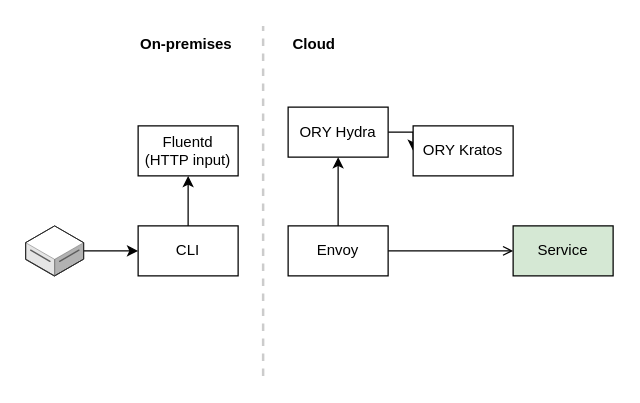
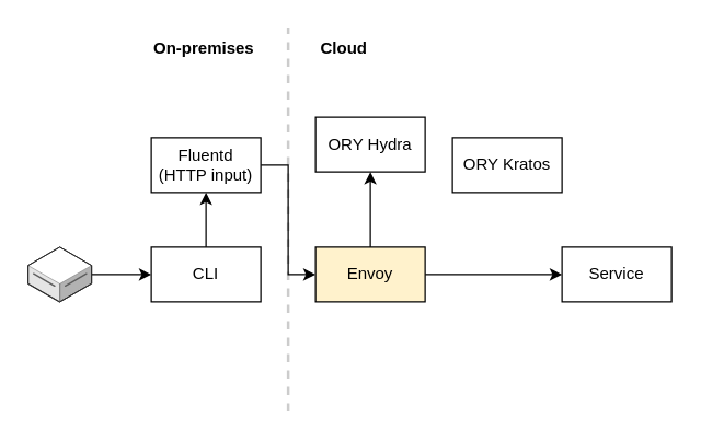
- <mxCell id="5" value="" style="edgeStyle=orthogonalEdgeStyle;rounded=0;orthogonalLoop=1;jettySize=auto;html=1;strokeColor=#000000;" edge="1" parent="1" source="6" target="7"><mxGeometry relative="1" as="geometry" /></mxCell>
+ <mxCell id="3" value="" style="edgeStyle=orthogonalEdgeStyle;rounded=0;orthogonalLoop=1;jettySize=auto;html=1;entryX=0;entryY=0.5;entryDx=0;entryDy=0;" edge="1" parent="1" source="4" target="10"><mxGeometry relative="1" as="geometry" /></mxCell>
- <mxCell id="10" value="Envoy" style="rounded=0;whiteSpace=wrap;html=1;" vertex="1" parent="1"><mxGeometry x="230" y="180" width="80" height="40" as="geometry" /></mxCell>
+ <mxCell id="10" value="Envoy" style="rounded=0;whiteSpace=wrap;html=1;fillColor=#fff2cc;" vertex="1" parent="1"><mxGeometry x="230" y="180" width="80" height="40" as="geometry" /></mxCell>
- <mxCell id="9" value="" style="edgeStyle=orthogonalEdgeStyle;rounded=0;orthogonalLoop=1;jettySize=auto;html=1;strokeColor=#000000;endArrow=open;" edge="1" parent="1" source="10" target="17"><mxGeometry relative="1" as="geometry" /></mxCell>
+ <mxCell id="9" value="" style="edgeStyle=orthogonalEdgeStyle;rounded=0;orthogonalLoop=1;jettySize=auto;html=1;strokeColor=#000000;" edge="1" parent="1" source="10" target="17"><mxGeometry relative="1" as="geometry" /></mxCell>
- <mxCell id="17" value="Service" style="rounded=0;whiteSpace=wrap;html=1;fillColor=#d5e8d4;" vertex="1" parent="1"><mxGeometry x="410" y="180" width="80" height="40" as="geometry" /></mxCell>
+ <mxCell id="17" value="Service" style="rounded=0;whiteSpace=wrap;html=1;" vertex="1" parent="1"><mxGeometry x="410" y="180" width="80" height="40" as="geometry" /></mxCell>
